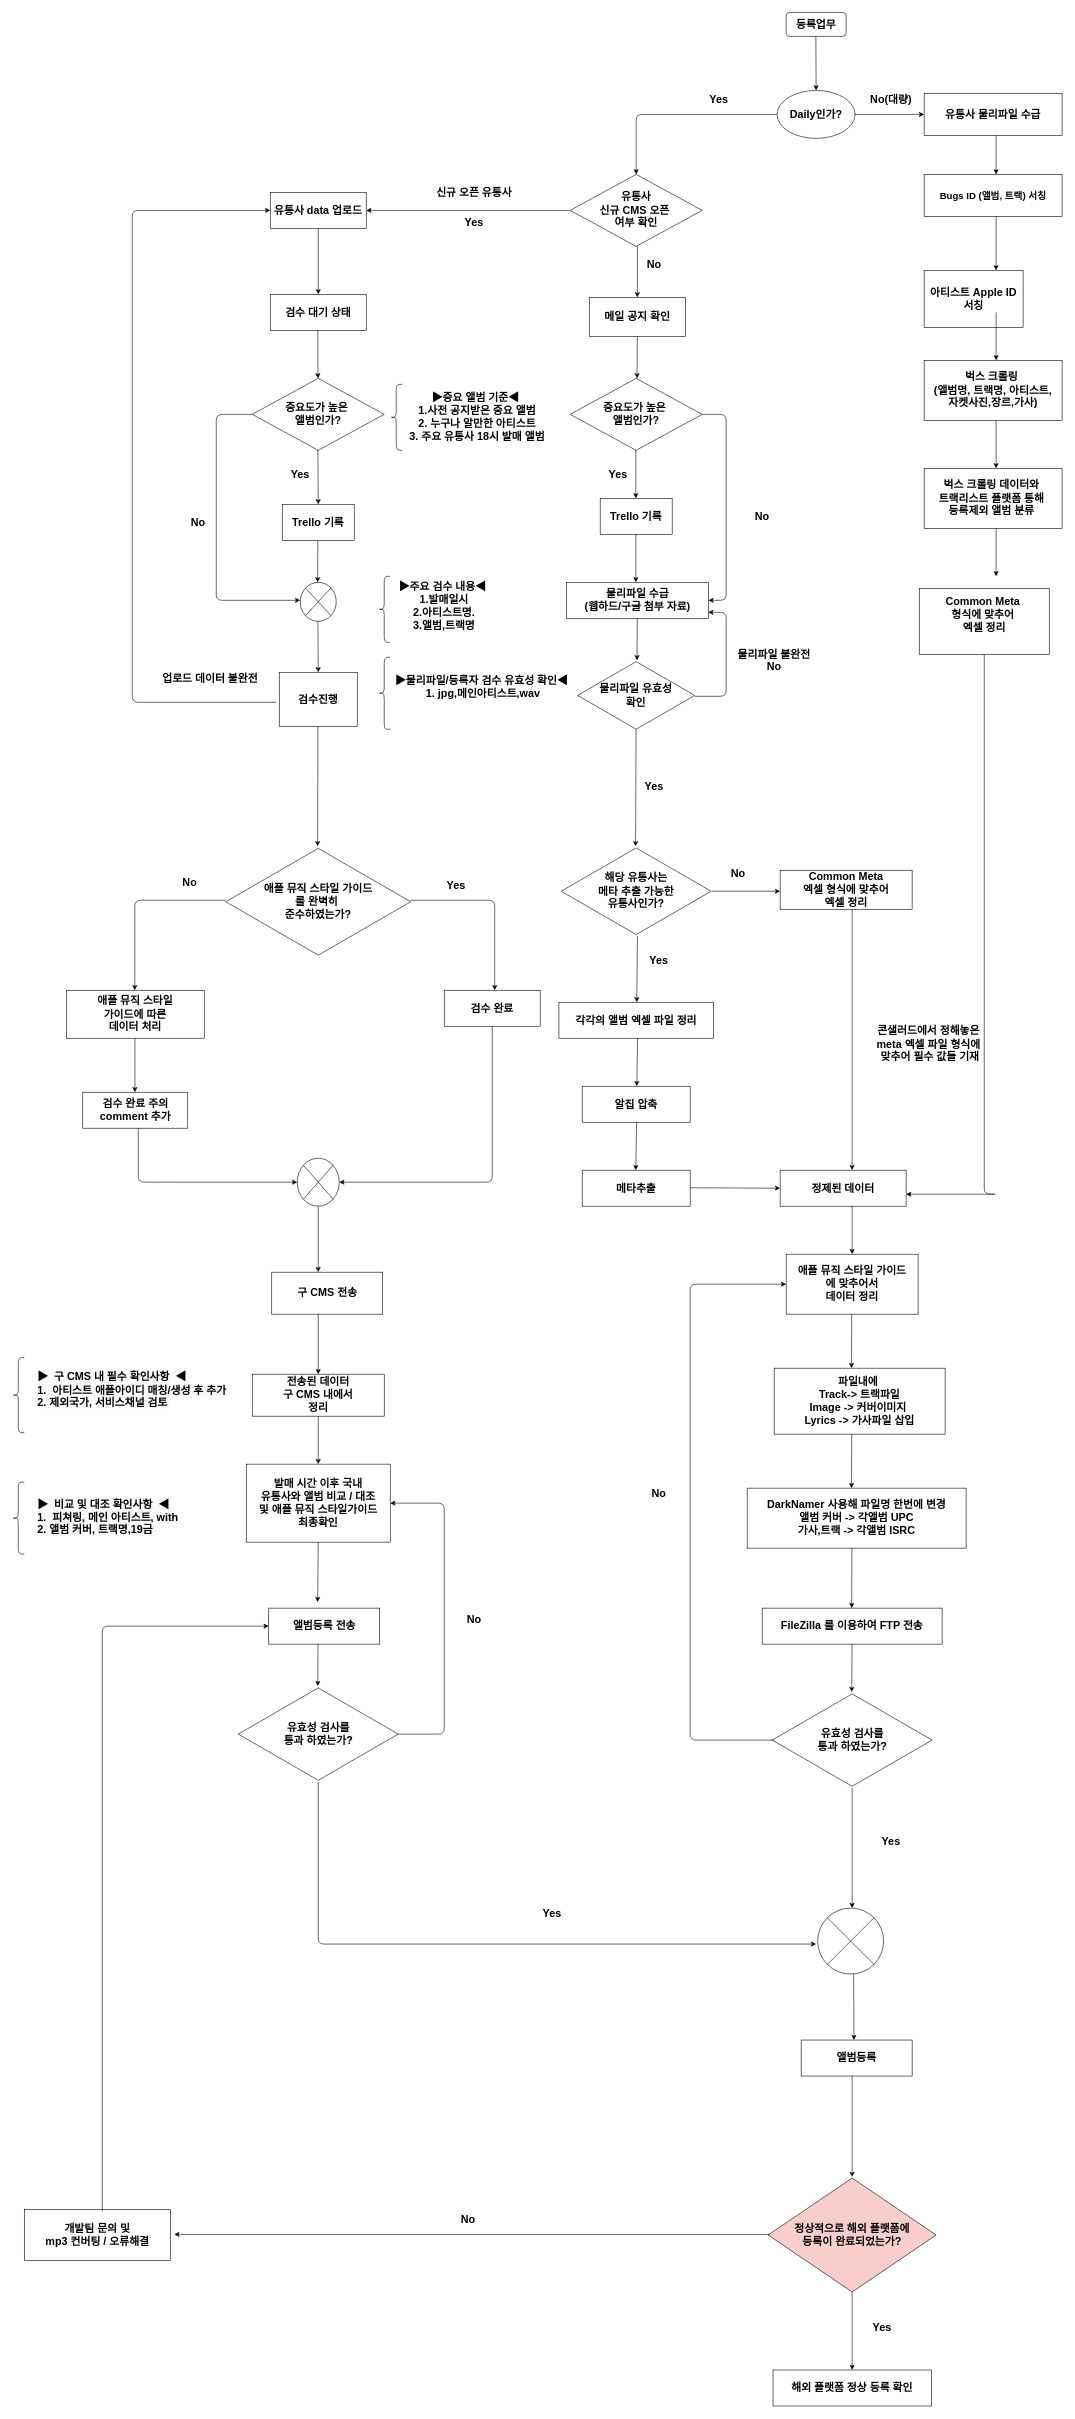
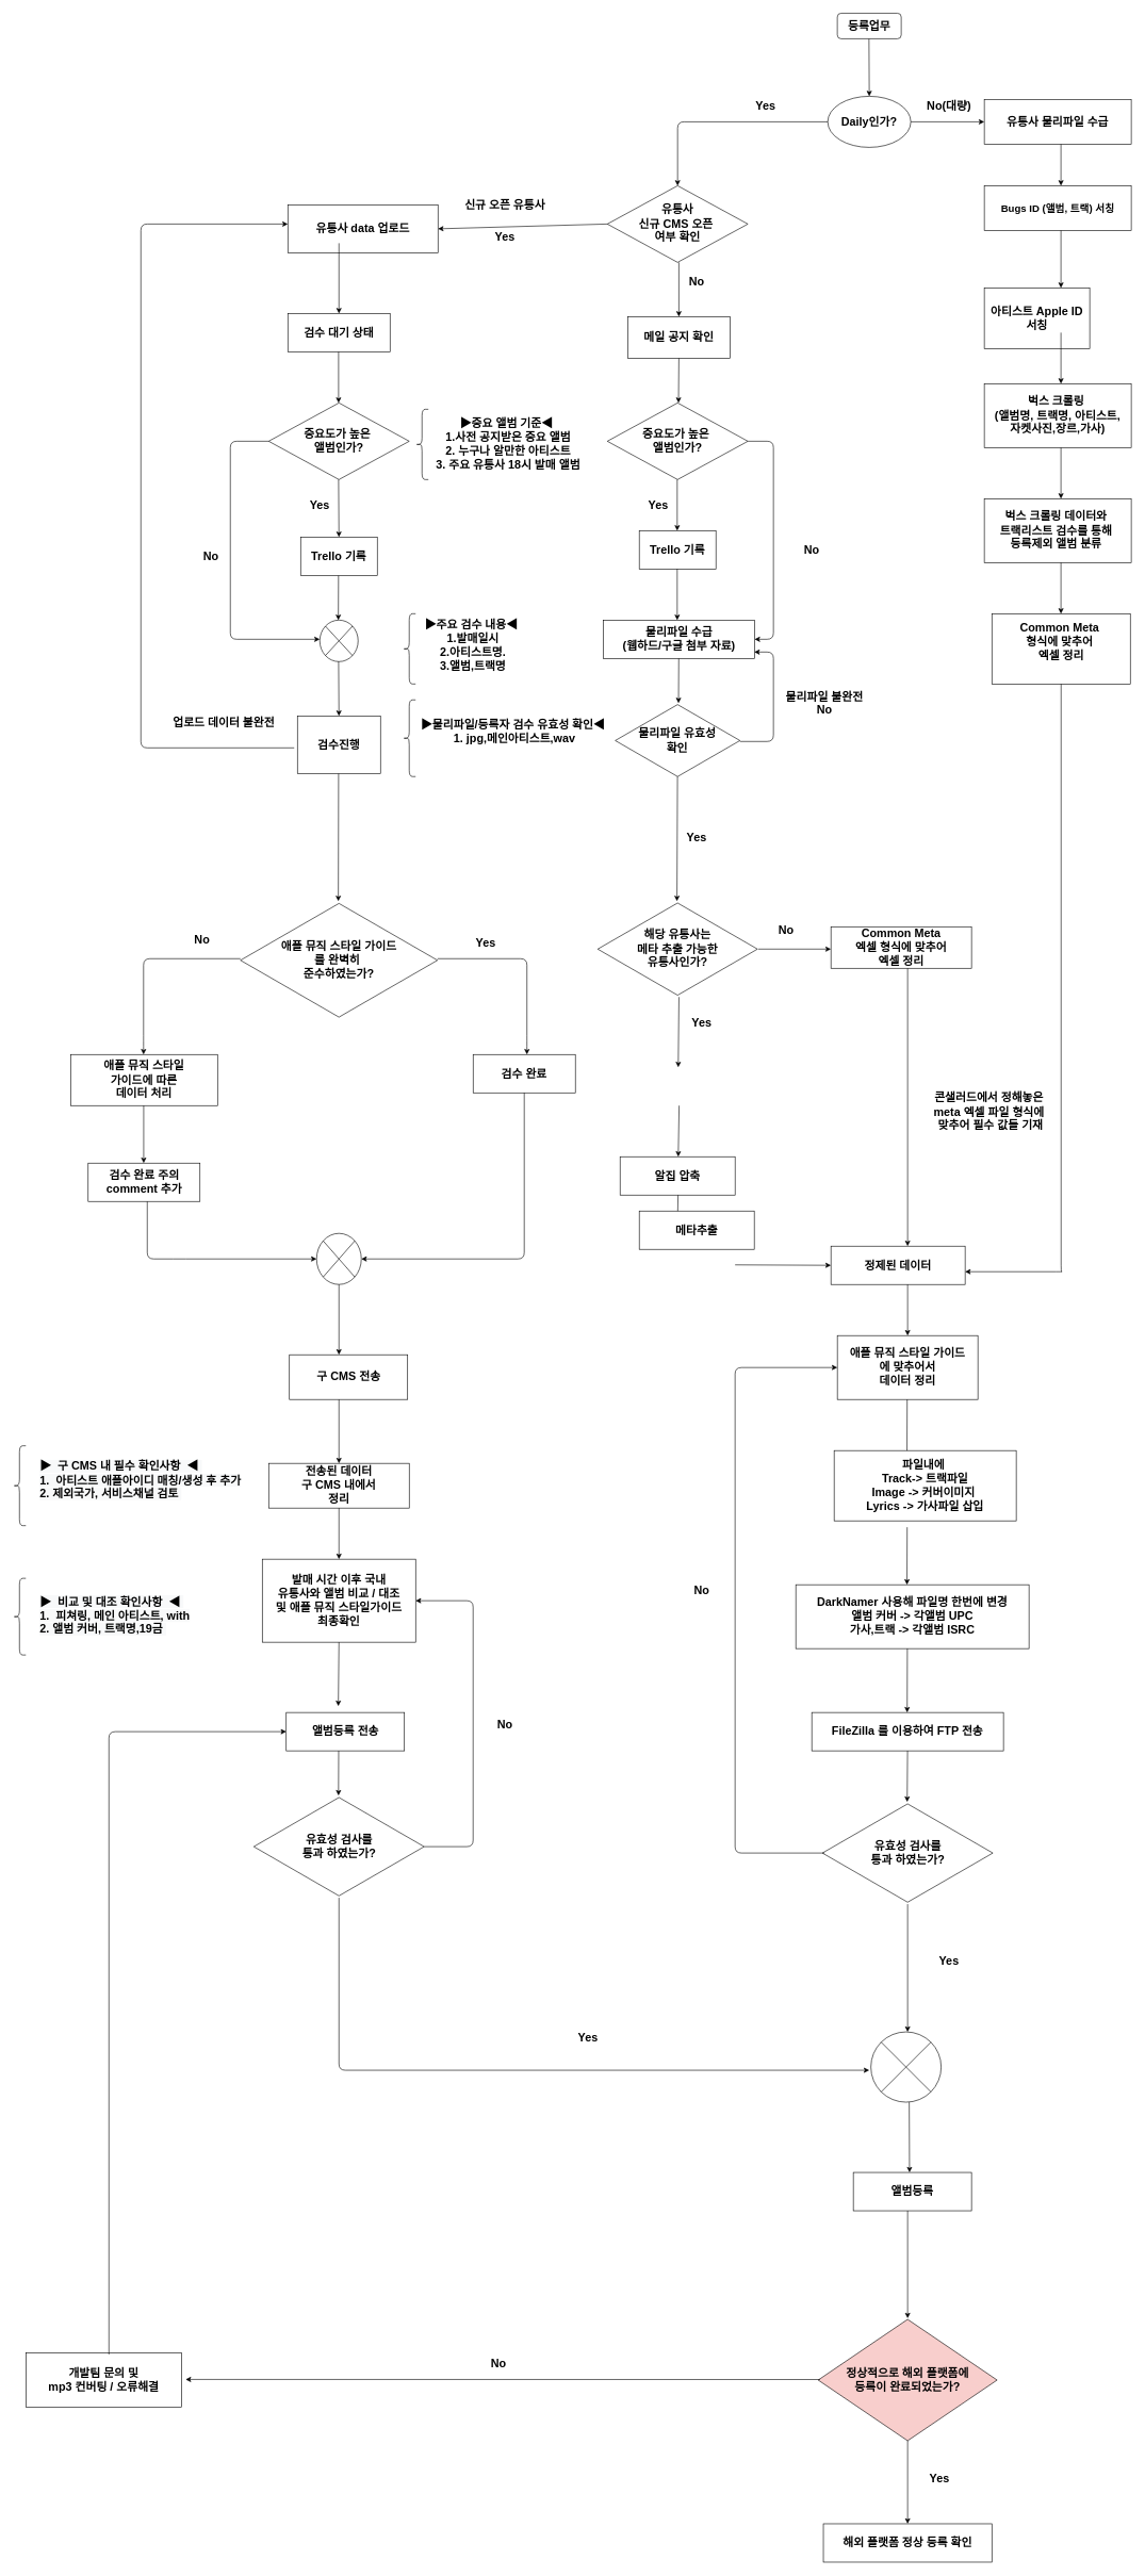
- <mxCell id="35" value="&lt;span style=&quot;font-size: 18px&quot;&gt;유통사 data 업로드&lt;/span&gt;" style="rounded=0;whiteSpace=wrap;html=1;fontStyle=1" parent="2" vertex="1"><mxGeometry x="430" y="300" width="160" height="60" as="geometry" /></mxCell>
+ <mxCell id="35" value="&lt;span style=&quot;font-size: 18px&quot;&gt;유통사 data 업로드&lt;/span&gt;" style="rounded=0;whiteSpace=wrap;html=1;fontStyle=1" parent="2" vertex="1"><mxGeometry x="430" y="300" width="235" height="75" as="geometry" /></mxCell>
- <mxCell id="122" value="&lt;span style=&quot;font-size: 18px&quot;&gt;벅스 크롤링 데이터와&amp;nbsp;&lt;br&gt;트랙리스트 플랫폼 통해&amp;nbsp;&lt;br&gt;등록제외 앨범 분류&amp;nbsp;&lt;br&gt;&lt;/span&gt;" style="rounded=0;whiteSpace=wrap;html=1;fontStyle=1" parent="2" vertex="1"><mxGeometry x="1520" y="760" width="230" height="100" as="geometry" /></mxCell>
+ <mxCell id="122" value="&lt;span style=&quot;font-size: 18px&quot;&gt;벅스 크롤링 데이터와&amp;nbsp;&lt;br&gt;트랙리스트 검수를 통해&amp;nbsp;&lt;br&gt;등록제외 앨범 분류&amp;nbsp;&lt;br&gt;&lt;/span&gt;" style="rounded=0;whiteSpace=wrap;html=1;fontStyle=1" parent="2" vertex="1"><mxGeometry x="1520" y="760" width="230" height="100" as="geometry" /></mxCell>
- <mxCell id="124" value="&lt;span style=&quot;font-size: 18px&quot;&gt;Common Meta&amp;nbsp;&lt;br&gt;형식에 맞추어&amp;nbsp;&lt;br&gt;엑셀 정리&lt;br&gt;&lt;br&gt;&lt;/span&gt;" style="rounded=0;whiteSpace=wrap;html=1;fontStyle=1" parent="2" vertex="1"><mxGeometry x="1511.88" y="960" width="216.66" height="110" as="geometry" /></mxCell>
+ <mxCell id="124" value="&lt;span style=&quot;font-size: 18px&quot;&gt;Common Meta&amp;nbsp;&lt;br&gt;형식에 맞추어&amp;nbsp;&lt;br&gt;엑셀 정리&lt;br&gt;&lt;br&gt;&lt;/span&gt;" style="rounded=0;whiteSpace=wrap;html=1;fontStyle=1" parent="2" vertex="1"><mxGeometry x="1531.88" y="940" width="216.66" height="110" as="geometry" /></mxCell>
- <mxCell id="90" value="&lt;span style=&quot;font-size: 18px&quot;&gt;각각의 앨범 엑셀 파일 정리&lt;/span&gt;" style="rounded=0;whiteSpace=wrap;html=1;fontStyle=1" parent="2" vertex="1"><mxGeometry x="911.21" y="1650" width="257.58" height="60" as="geometry" /></mxCell>
- <mxCell id="94" value="&lt;span style=&quot;font-size: 18px&quot;&gt;메타추출&lt;/span&gt;" style="rounded=0;whiteSpace=wrap;html=1;fontStyle=1" parent="2" vertex="1"><mxGeometry x="950" y="1930" width="180" height="60" as="geometry" /></mxCell>
+ <mxCell id="94" value="&lt;span style=&quot;font-size: 18px&quot;&gt;메타추출&lt;/span&gt;" style="rounded=0;whiteSpace=wrap;html=1;fontStyle=1" parent="2" vertex="1"><mxGeometry x="980" y="1875" width="180" height="60" as="geometry" /></mxCell>
- <mxCell id="103" value="&lt;span style=&quot;font-size: 18px&quot;&gt;파일내에&amp;nbsp;&lt;br&gt;Track-&amp;gt; 트랙파일&lt;br&gt;Image -&amp;gt; 커버이미지&amp;nbsp;&lt;br&gt;Lyrics -&amp;gt; 가사파일 삽입&lt;br&gt;&lt;/span&gt;" style="rounded=0;whiteSpace=wrap;html=1;fontStyle=1" parent="2" vertex="1"><mxGeometry x="1270" y="2260" width="285" height="110" as="geometry" /></mxCell>
+ <mxCell id="103" value="&lt;span style=&quot;font-size: 18px&quot;&gt;파일내에&amp;nbsp;&lt;br&gt;Track-&amp;gt; 트랙파일&lt;br&gt;Image -&amp;gt; 커버이미지&amp;nbsp;&lt;br&gt;Lyrics -&amp;gt; 가사파일 삽입&lt;br&gt;&lt;/span&gt;" style="rounded=0;whiteSpace=wrap;html=1;fontStyle=1" parent="2" vertex="1"><mxGeometry x="1285" y="2250" width="285" height="110" as="geometry" /></mxCell>
